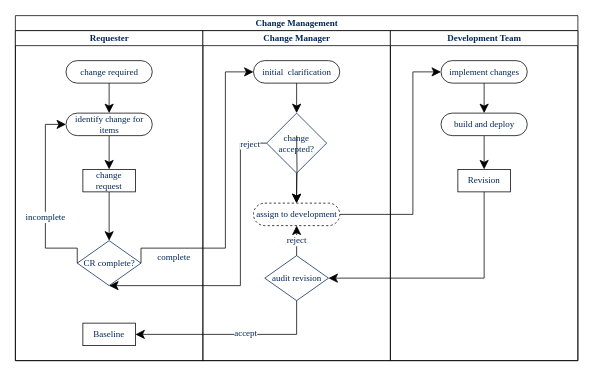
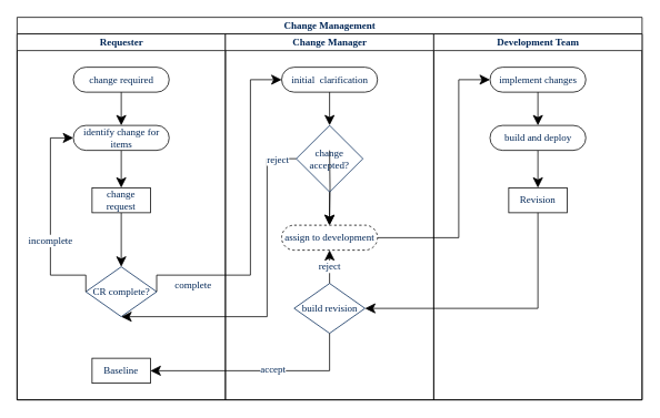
- <mxCell id="26" value="audit revision" style="rhombus;whiteSpace=wrap;html=1;strokeColor=#012656;fillColor=none;fontFamily=TitilliumText25L;fontColor=#012656;fontSize=12;" vertex="1" parent="18"><mxGeometry x="82.5" y="300" width="85" height="60" as="geometry" /></mxCell>
+ <mxCell id="26" value="build revision" style="rhombus;whiteSpace=wrap;html=1;strokeColor=#012656;fillColor=none;fontFamily=TitilliumText25L;fontColor=#012656;fontSize=12;" vertex="1" parent="18"><mxGeometry x="82.5" y="300" width="85" height="60" as="geometry" /></mxCell>
